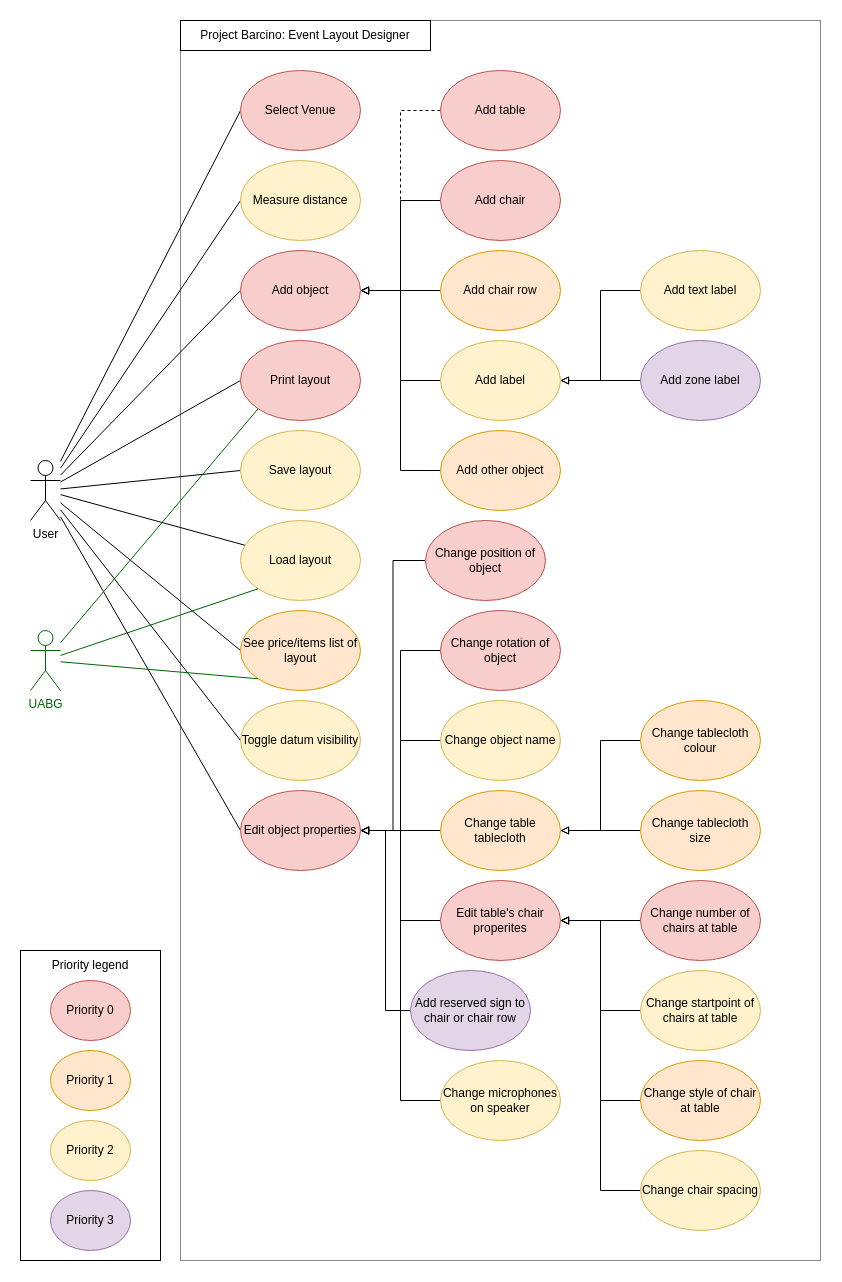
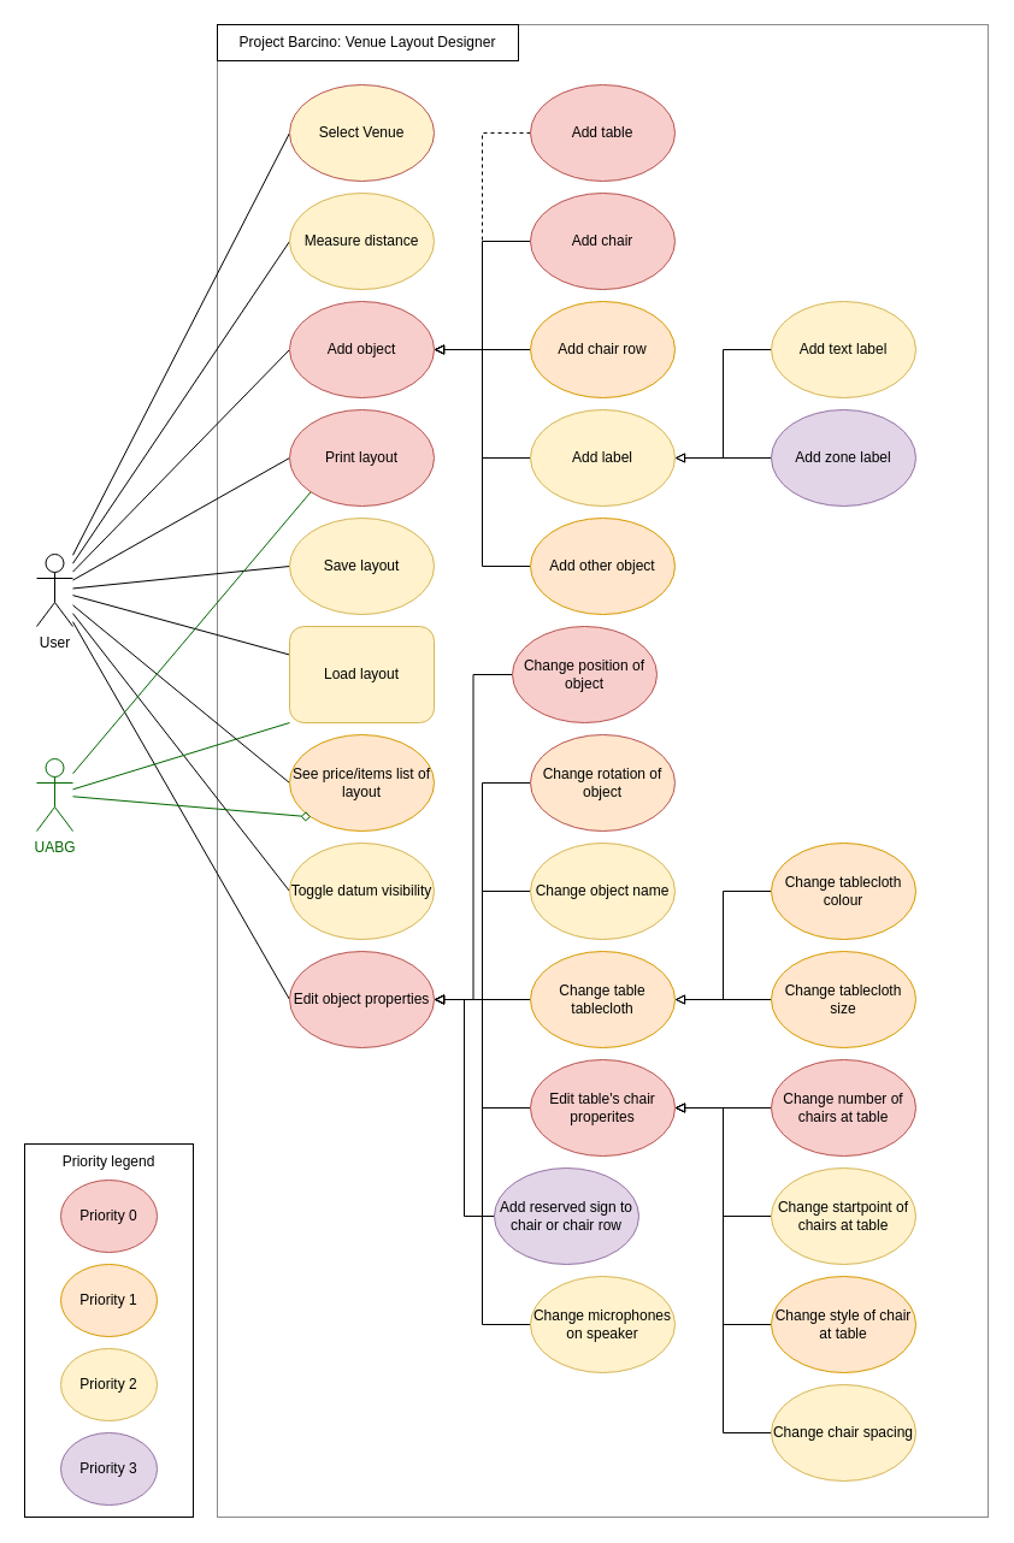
- <mxCell id="13" value="&lt;span style=&quot;text-align: left;&quot;&gt;Project Barcino: Event Layout Designer&lt;/span&gt;" style="rounded=0;whiteSpace=wrap;html=1;" parent="1" vertex="1"><mxGeometry x="180" width="250" height="30" as="geometry" y="20" /></mxCell>
+ <mxCell id="13" value="&lt;span style=&quot;text-align: left;&quot;&gt;Project Barcino: Venue Layout Designer&lt;/span&gt;" style="rounded=0;whiteSpace=wrap;html=1;" parent="1" vertex="1"><mxGeometry x="180" width="250" height="30" as="geometry" y="20" /></mxCell>
- <mxCell id="14" value="Select Venue" style="ellipse;whiteSpace=wrap;html=1;fillColor=#f8cecc;strokeColor=#b85450;" parent="1" vertex="1"><mxGeometry x="240" y="70" width="120" height="80" as="geometry" /></mxCell>
+ <mxCell id="14" value="Select Venue" style="ellipse;whiteSpace=wrap;html=1;fillColor=#fff2cc;strokeColor=#b85450;" parent="1" vertex="1"><mxGeometry x="240" y="70" width="120" height="80" as="geometry" /></mxCell>
- <mxCell id="60" value="Load layout" style="ellipse;whiteSpace=wrap;html=1;fillColor=#fff2cc;strokeColor=#d6b656;" parent="1" vertex="1"><mxGeometry x="240" y="520" width="120" height="80" as="geometry" /></mxCell>
+ <mxCell id="60" value="Load layout" style="whiteSpace=wrap;html=1;fillColor=#fff2cc;strokeColor=#d6b656;rounded=1;" parent="1" vertex="1"><mxGeometry x="240" y="520" width="120" height="80" as="geometry" /></mxCell>
- <mxCell id="22" value="Change rotation of object" style="ellipse;whiteSpace=wrap;html=1;fillColor=#f8cecc;strokeColor=#b85450;" parent="1" vertex="1"><mxGeometry x="440" y="610" width="120" height="80" as="geometry" /></mxCell>
+ <mxCell id="22" value="Change rotation of object" style="ellipse;whiteSpace=wrap;html=1;fillColor=#ffe6cc;strokeColor=#b85450;" parent="1" vertex="1"><mxGeometry x="440" y="610" width="120" height="80" as="geometry" /></mxCell>
- <mxCell id="64" style="rounded=0;orthogonalLoop=1;jettySize=auto;html=1;entryX=0;entryY=1;entryDx=0;entryDy=0;endArrow=none;endFill=0;strokeColor=#006600;" parent="1" source="66" target="61" edge="1"><mxGeometry relative="1" as="geometry" /></mxCell>
+ <mxCell id="64" style="rounded=0;orthogonalLoop=1;jettySize=auto;html=1;entryX=0;entryY=1;entryDx=0;entryDy=0;endArrow=diamond;endFill=0;strokeColor=#006600;" parent="1" source="66" target="61" edge="1"><mxGeometry relative="1" as="geometry" /></mxCell>
